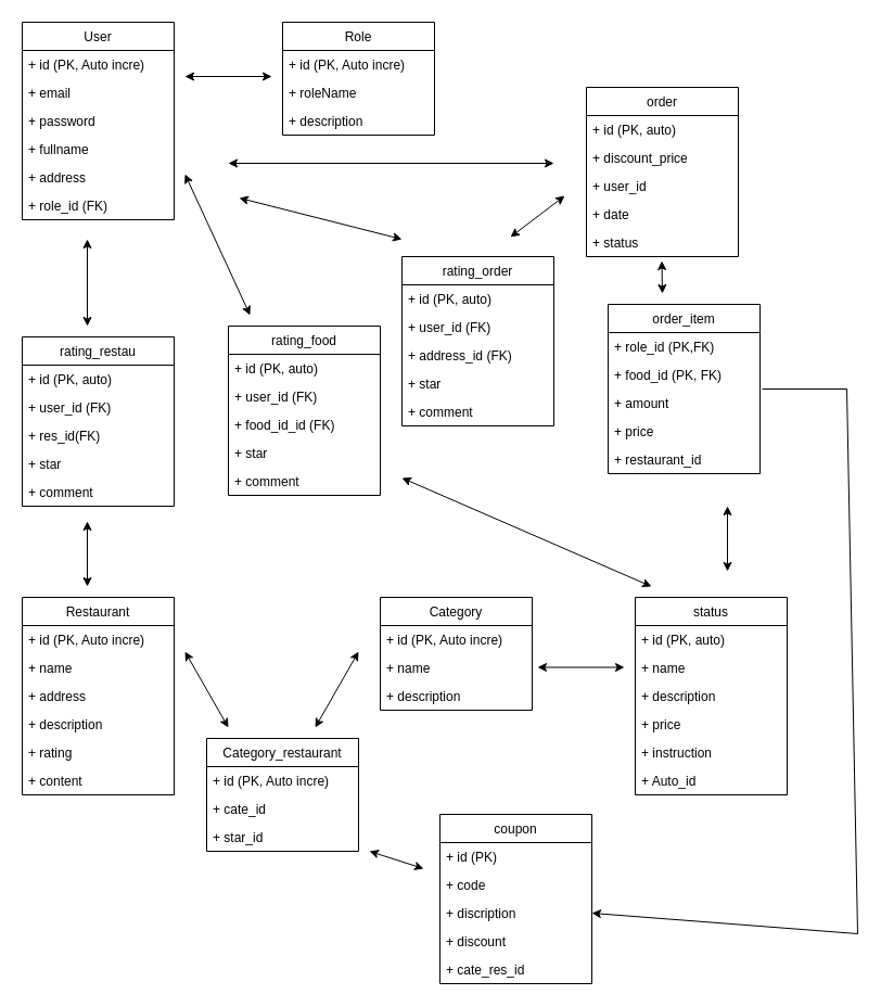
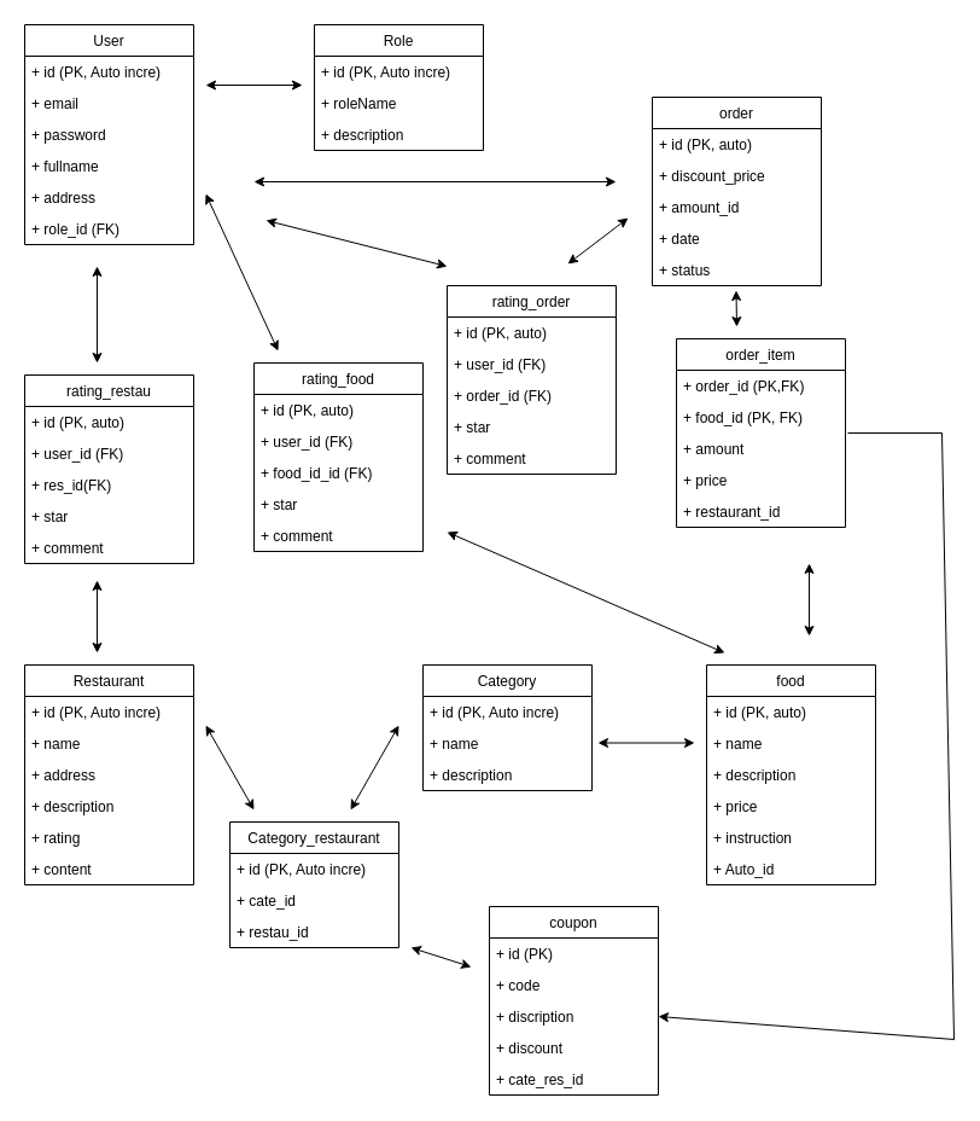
- <mxCell id="52" value="+ user_id" style="text;strokeColor=none;fillColor=none;align=left;verticalAlign=top;spacingLeft=4;spacingRight=4;overflow=hidden;rotatable=0;points=[[0,0.5],[1,0.5]];portConstraint=eastwest;" parent="49" vertex="1"><mxGeometry y="78" width="140" height="26" as="geometry" /></mxCell>
+ <mxCell id="52" value="+ amount_id" style="text;strokeColor=none;fillColor=none;align=left;verticalAlign=top;spacingLeft=4;spacingRight=4;overflow=hidden;rotatable=0;points=[[0,0.5],[1,0.5]];portConstraint=eastwest;" parent="49" vertex="1"><mxGeometry y="78" width="140" height="26" as="geometry" /></mxCell>
- <mxCell id="57" value="+ role_id (PK,FK)" style="text;strokeColor=none;fillColor=none;align=left;verticalAlign=top;spacingLeft=4;spacingRight=4;overflow=hidden;rotatable=0;points=[[0,0.5],[1,0.5]];portConstraint=eastwest;" parent="56" vertex="1"><mxGeometry y="26" width="140" height="26" as="geometry" /></mxCell>
+ <mxCell id="57" value="+ order_id (PK,FK)" style="text;strokeColor=none;fillColor=none;align=left;verticalAlign=top;spacingLeft=4;spacingRight=4;overflow=hidden;rotatable=0;points=[[0,0.5],[1,0.5]];portConstraint=eastwest;" parent="56" vertex="1"><mxGeometry y="26" width="140" height="26" as="geometry" /></mxCell>
- <mxCell id="67" value="+ address_id (FK)" style="text;strokeColor=none;fillColor=none;align=left;verticalAlign=top;spacingLeft=4;spacingRight=4;overflow=hidden;rotatable=0;points=[[0,0.5],[1,0.5]];portConstraint=eastwest;" parent="64" vertex="1"><mxGeometry y="78" width="140" height="26" as="geometry" /></mxCell>
+ <mxCell id="67" value="+ order_id (FK)" style="text;strokeColor=none;fillColor=none;align=left;verticalAlign=top;spacingLeft=4;spacingRight=4;overflow=hidden;rotatable=0;points=[[0,0.5],[1,0.5]];portConstraint=eastwest;" parent="64" vertex="1"><mxGeometry y="78" width="140" height="26" as="geometry" /></mxCell>
- <mxCell id="25" value="status" style="swimlane;fontStyle=0;childLayout=stackLayout;horizontal=1;startSize=26;fillColor=none;horizontalStack=0;resizeParent=1;resizeParentMax=0;resizeLast=0;collapsible=1;marginBottom=0;" parent="1" vertex="1"><mxGeometry x="585" y="550" width="140" height="182" as="geometry" /></mxCell>
+ <mxCell id="25" value="food" style="swimlane;fontStyle=0;childLayout=stackLayout;horizontal=1;startSize=26;fillColor=none;horizontalStack=0;resizeParent=1;resizeParentMax=0;resizeLast=0;collapsible=1;marginBottom=0;" parent="1" vertex="1"><mxGeometry x="585" y="550" width="140" height="182" as="geometry" /></mxCell>
- <mxCell id="75" value="+ star_id" style="text;strokeColor=none;fillColor=none;align=left;verticalAlign=top;spacingLeft=4;spacingRight=4;overflow=hidden;rotatable=0;points=[[0,0.5],[1,0.5]];portConstraint=eastwest;" parent="72" vertex="1"><mxGeometry y="78" width="140" height="26" as="geometry" /></mxCell>
+ <mxCell id="75" value="+ restau_id" style="text;strokeColor=none;fillColor=none;align=left;verticalAlign=top;spacingLeft=4;spacingRight=4;overflow=hidden;rotatable=0;points=[[0,0.5],[1,0.5]];portConstraint=eastwest;" parent="72" vertex="1"><mxGeometry y="78" width="140" height="26" as="geometry" /></mxCell>
